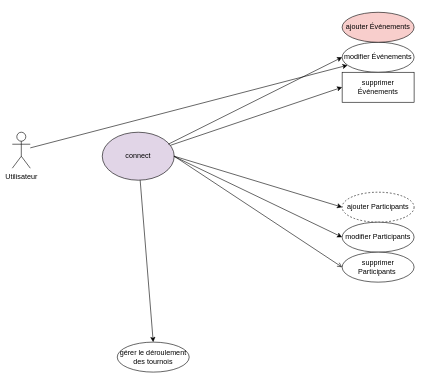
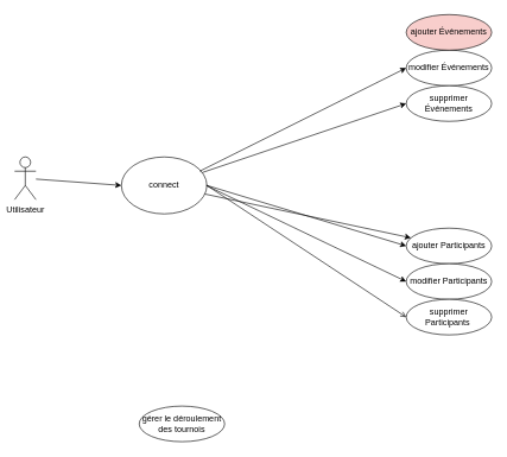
- <mxCell id="6" value="supprimer Événements" style="whiteSpace=wrap;html=1;rounded=0;" vertex="1" parent="1"><mxGeometry x="570" y="120" width="120" height="50" as="geometry" /></mxCell>
+ <mxCell id="6" value="supprimer Événements" style="ellipse;whiteSpace=wrap;html=1;" vertex="1" parent="1"><mxGeometry x="570" y="120" width="120" height="50" as="geometry" /></mxCell>
- <mxCell id="11" value="" style="endArrow=classic;html=1;" edge="1" parent="1" source="2" target="4"><mxGeometry width="50" height="50" relative="1" as="geometry"><mxPoint x="50" y="270" as="sourcePoint" /><mxPoint x="100" y="220" as="targetPoint" /></mxGeometry></mxCell>
+ <mxCell id="11" value="" style="endArrow=classic;html=1;entryX=0;entryY=0.5;entryDx=0;entryDy=0;" edge="1" parent="1" source="2" target="3"><mxGeometry width="50" height="50" relative="1" as="geometry"><mxPoint x="50" y="270" as="sourcePoint" /><mxPoint x="100" y="220" as="targetPoint" /></mxGeometry></mxCell>
- <mxCell id="3" value="connect" style="ellipse;whiteSpace=wrap;html=1;fillColor=#e1d5e7;" vertex="1" parent="1"><mxGeometry x="170" y="220" width="120" height="80" as="geometry" /></mxCell>
+ <mxCell id="3" value="connect" style="ellipse;whiteSpace=wrap;html=1;" vertex="1" parent="1"><mxGeometry x="170" y="220" width="120" height="80" as="geometry" /></mxCell>
- <mxCell id="7" value="ajouter Participants" style="ellipse;whiteSpace=wrap;html=1;dashed=1;" vertex="1" parent="1"><mxGeometry x="570" y="320" width="120" height="50" as="geometry" /></mxCell>
+ <mxCell id="7" value="ajouter Participants" style="ellipse;whiteSpace=wrap;html=1;" vertex="1" parent="1"><mxGeometry x="570" y="320" width="120" height="50" as="geometry" /></mxCell>
- <mxCell id="17" value="" style="endArrow=classic;html=1;entryX=0.5;entryY=0;entryDx=0;entryDy=0;" edge="1" parent="1" source="3" target="10"><mxGeometry width="50" height="50" relative="1" as="geometry"><mxPoint x="320" y="285.551" as="sourcePoint" /><mxPoint x="530" y="265" as="targetPoint" /></mxGeometry></mxCell>
+ <mxCell id="17" value="" style="endArrow=classic;html=1;" edge="1" parent="1" source="3" target="7"><mxGeometry width="50" height="50" relative="1" as="geometry"><mxPoint x="320" y="285.551" as="sourcePoint" /><mxPoint x="530" y="265" as="targetPoint" /></mxGeometry></mxCell>
